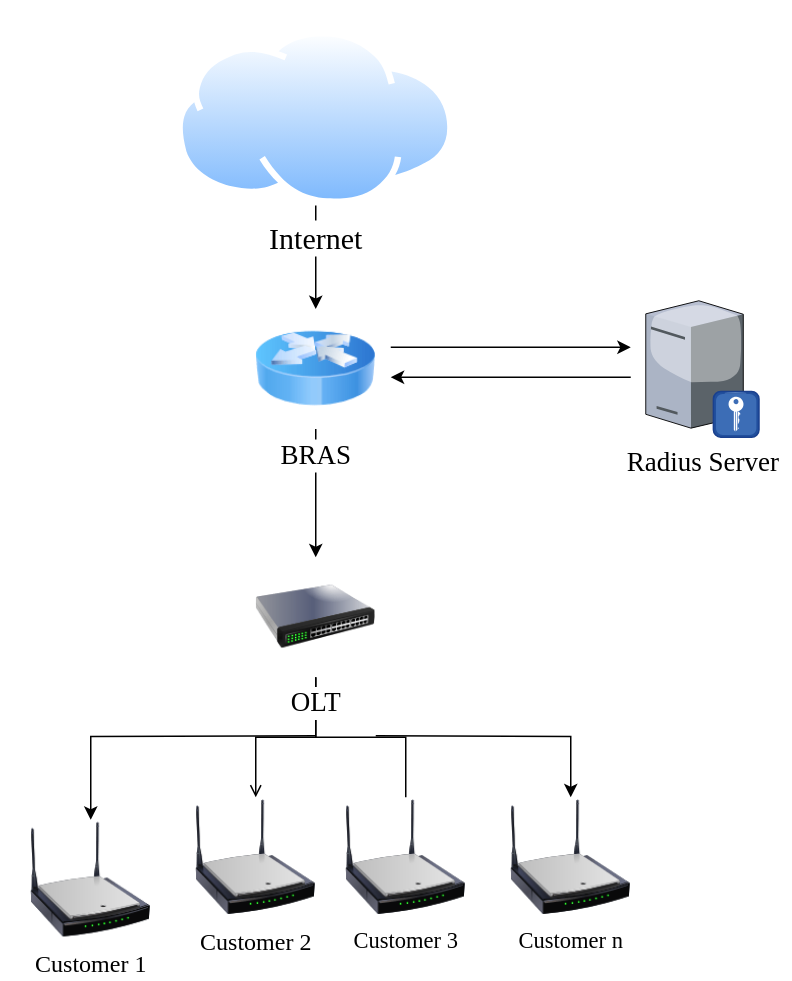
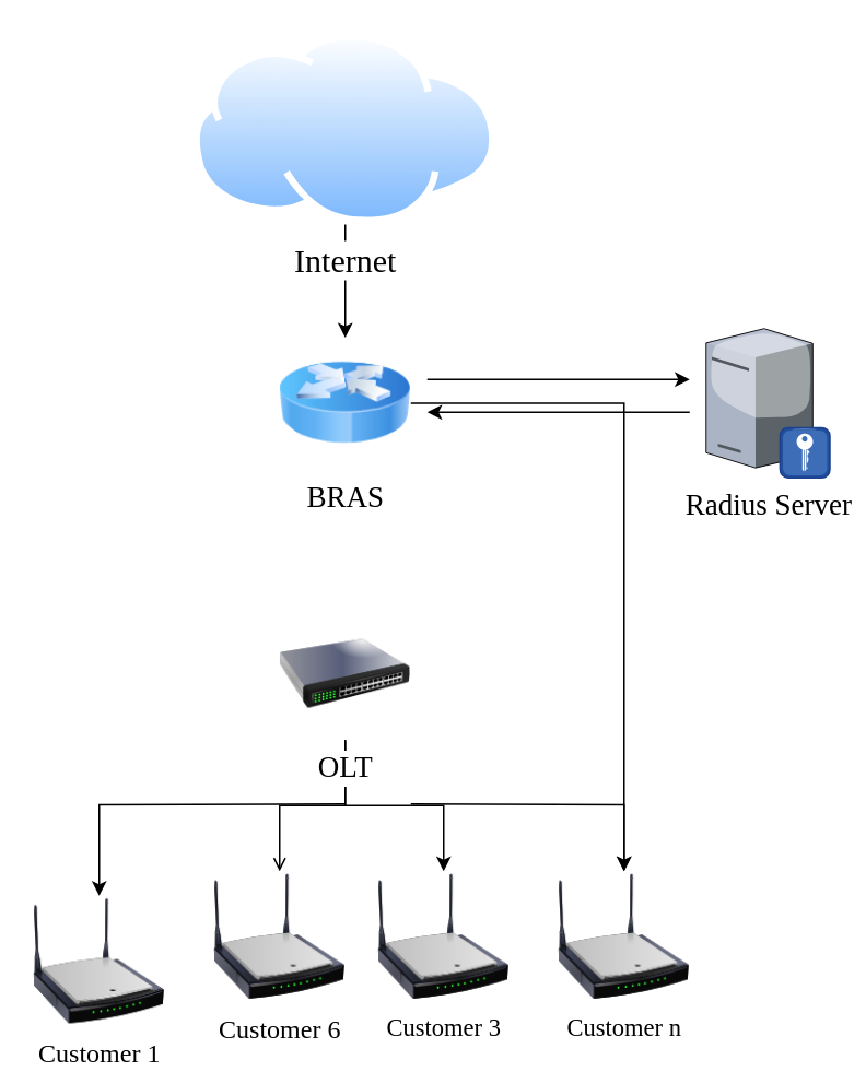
- <mxCell id="3" style="edgeStyle=orthogonalEdgeStyle;rounded=0;orthogonalLoop=1;jettySize=auto;html=1;" edge="1" parent="1" source="4" target="11"><mxGeometry relative="1" as="geometry" /></mxCell>
+ <mxCell id="3" style="edgeStyle=orthogonalEdgeStyle;rounded=0;orthogonalLoop=1;jettySize=auto;html=1;" edge="1" parent="1" source="4" target="15"><mxGeometry relative="1" as="geometry" /></mxCell>
- <mxCell id="9" style="edgeStyle=orthogonalEdgeStyle;rounded=0;orthogonalLoop=1;jettySize=auto;html=1;endArrow=none;" edge="1" parent="1" source="11" target="14"><mxGeometry relative="1" as="geometry" /></mxCell>
+ <mxCell id="9" style="edgeStyle=orthogonalEdgeStyle;rounded=0;orthogonalLoop=1;jettySize=auto;html=1;" edge="1" parent="1" source="11" target="14"><mxGeometry relative="1" as="geometry" /></mxCell>
- <mxCell id="13" value="&lt;font style=&quot;font-size: 16px;&quot; data-font-src=&quot;https://fonts.googleapis.com/css?family=Architects+Daughter&quot; face=&quot;Architects Daughter&quot;&gt;Customer 2&lt;/font&gt;" style="image;html=1;image=img/lib/clip_art/networking/Wireless_Router_N_128x128.png" vertex="1" parent="1"><mxGeometry x="130" y="531" width="80" height="80" as="geometry" /></mxCell>
+ <mxCell id="13" value="&lt;font style=&quot;font-size: 16px;&quot; data-font-src=&quot;https://fonts.googleapis.com/css?family=Architects+Daughter&quot; face=&quot;Architects Daughter&quot;&gt;Customer 6&lt;/font&gt;" style="image;html=1;image=img/lib/clip_art/networking/Wireless_Router_N_128x128.png" vertex="1" parent="1"><mxGeometry x="130" y="531" width="80" height="80" as="geometry" /></mxCell>
